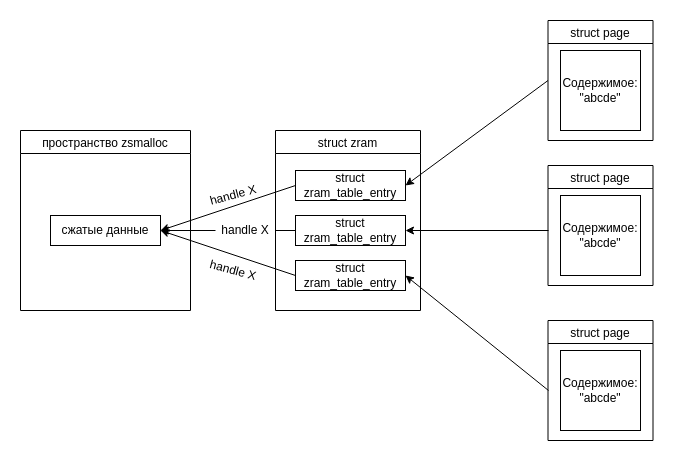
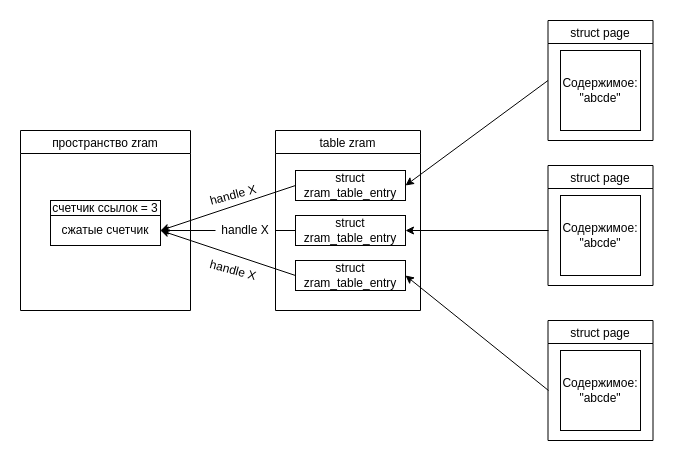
- <mxCell id="8" value="пространство zsmalloc" style="swimlane;fillColor=none;fontStyle=0" vertex="1" parent="1"><mxGeometry x="20" y="130" width="170" height="180" as="geometry" /></mxCell>
+ <mxCell id="8" value="пространство zram" style="swimlane;fillColor=none;fontStyle=0" vertex="1" parent="1"><mxGeometry x="20" y="130" width="170" height="180" as="geometry" /></mxCell>
- <mxCell id="2" value="struct zram" style="swimlane;fillColor=none;fontStyle=0" parent="1" vertex="1"><mxGeometry x="275" y="130" width="145" height="180" as="geometry" /></mxCell>
+ <mxCell id="2" value="table zram" style="swimlane;fillColor=none;fontStyle=0" parent="1" vertex="1"><mxGeometry x="275" y="130" width="145" height="180" as="geometry" /></mxCell>
+ <mxCell id="10" value="счетчик ссылок = 3" style="rounded=0;whiteSpace=wrap;html=1;fillColor=none;" vertex="1" parent="8"><mxGeometry x="30" y="70" width="110" height="15" as="geometry" /></mxCell>
- <mxCell id="9" value="сжатые данные" style="rounded=0;whiteSpace=wrap;html=1;fillColor=none;" vertex="1" parent="8"><mxGeometry x="30" y="85" width="110" height="30" as="geometry" /></mxCell>
+ <mxCell id="9" value="сжатые счетчик" style="rounded=0;whiteSpace=wrap;html=1;fillColor=none;" vertex="1" parent="8"><mxGeometry x="30" y="85" width="110" height="30" as="geometry" /></mxCell>
